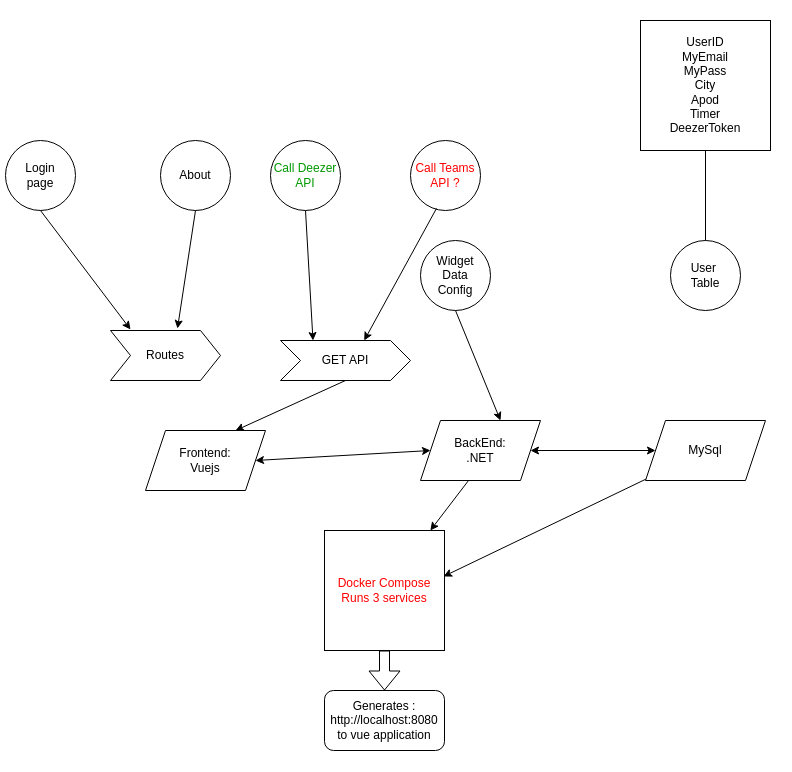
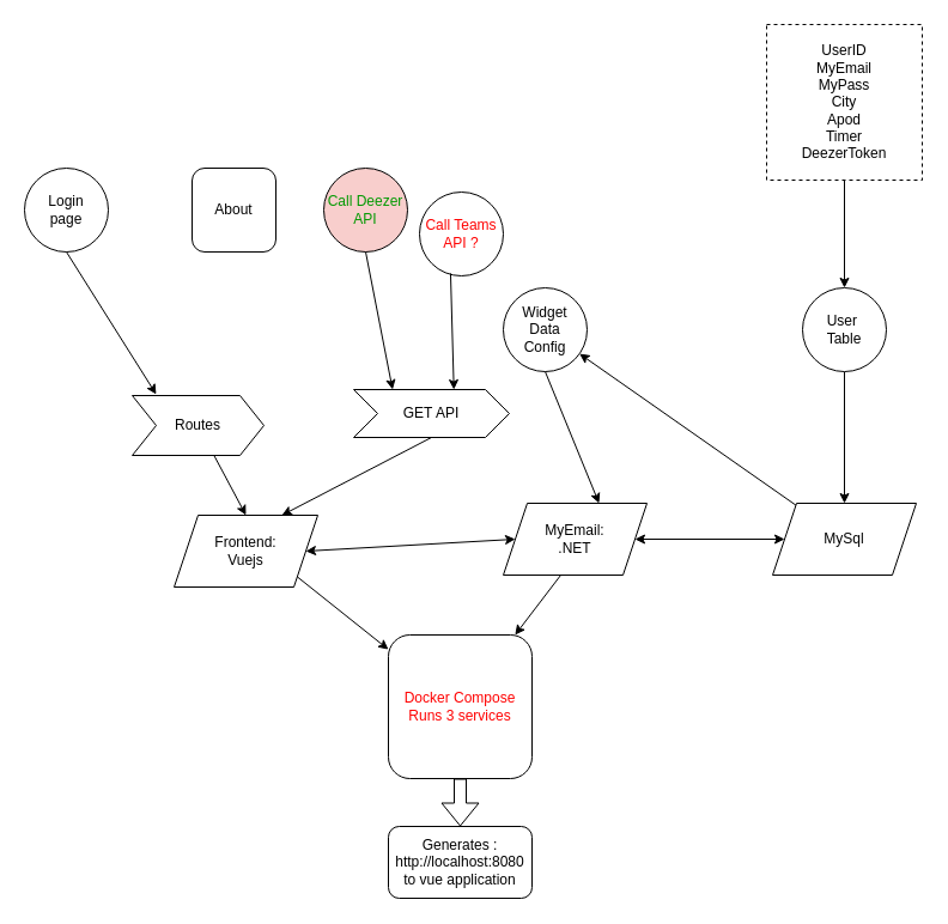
- <mxCell id="30" value="UserID&lt;br&gt;MyEmail&lt;br&gt;MyPass&lt;br&gt;City&lt;br&gt;Apod&lt;br&gt;Timer&lt;br&gt;DeezerToken" style="whiteSpace=wrap;html=1;aspect=fixed;" vertex="1" parent="1"><mxGeometry x="640" y="20" width="130" height="130" as="geometry" /></mxCell>
+ <mxCell id="30" value="UserID&lt;br&gt;MyEmail&lt;br&gt;MyPass&lt;br&gt;City&lt;br&gt;Apod&lt;br&gt;Timer&lt;br&gt;DeezerToken" style="whiteSpace=wrap;html=1;aspect=fixed;dashed=1;" vertex="1" parent="1"><mxGeometry x="640" y="20" width="130" height="130" as="geometry" /></mxCell>
- <mxCell id="18" value="Login&lt;br&gt;page" style="ellipse;whiteSpace=wrap;html=1;aspect=fixed;" parent="1" vertex="1"><mxGeometry x="5" y="140" width="70" height="70" as="geometry" /></mxCell>
+ <mxCell id="18" value="Login&lt;br&gt;page" style="ellipse;whiteSpace=wrap;html=1;aspect=fixed;" parent="1" vertex="1"><mxGeometry x="20" y="140" width="70" height="70" as="geometry" /></mxCell>
- <mxCell id="19" value="About" style="ellipse;whiteSpace=wrap;html=1;aspect=fixed;" parent="1" vertex="1"><mxGeometry x="160" y="140" width="70" height="70" as="geometry" /></mxCell>
+ <mxCell id="19" value="About" style="whiteSpace=wrap;html=1;aspect=fixed;rounded=1;" parent="1" vertex="1"><mxGeometry x="160" y="140" width="70" height="70" as="geometry" /></mxCell>
- <mxCell id="9" value="&lt;font color=&quot;#009900&quot;&gt;Call Deezer API&lt;/font&gt;" style="ellipse;whiteSpace=wrap;html=1;aspect=fixed;" parent="1" vertex="1"><mxGeometry x="270" y="140" width="70" height="70" as="geometry" /></mxCell>
+ <mxCell id="9" value="&lt;font color=&quot;#009900&quot;&gt;Call Deezer API&lt;/font&gt;" style="ellipse;whiteSpace=wrap;html=1;aspect=fixed;fillColor=#f8cecc;" parent="1" vertex="1"><mxGeometry x="270" y="140" width="70" height="70" as="geometry" /></mxCell>
- <mxCell id="11" value="&lt;font color=&quot;#ff0000&quot;&gt;Call Teams&lt;br&gt;API ?&lt;/font&gt;" style="ellipse;whiteSpace=wrap;html=1;aspect=fixed;" parent="1" vertex="1"><mxGeometry x="410" y="140" width="70" height="70" as="geometry" /></mxCell>
+ <mxCell id="11" value="&lt;font color=&quot;#ff0000&quot;&gt;Call Teams&lt;br&gt;API ?&lt;/font&gt;" style="ellipse;whiteSpace=wrap;html=1;aspect=fixed;" parent="1" vertex="1"><mxGeometry x="350" y="160" width="70" height="70" as="geometry" /></mxCell>
- <mxCell id="29" style="edgeStyle=orthogonalEdgeStyle;rounded=0;orthogonalLoop=1;jettySize=auto;html=1;entryX=0.5;entryY=0;entryDx=0;entryDy=0;endArrow=none;" edge="1" parent="1" source="30" target="26"><mxGeometry relative="1" as="geometry" /></mxCell>
+ <mxCell id="29" style="edgeStyle=orthogonalEdgeStyle;rounded=0;orthogonalLoop=1;jettySize=auto;html=1;entryX=0.5;entryY=0;entryDx=0;entryDy=0;" edge="1" parent="1" source="30" target="26"><mxGeometry relative="1" as="geometry" /></mxCell>
- <mxCell id="21" value="" style="endArrow=classic;html=1;rounded=0;exitX=0.5;exitY=1;exitDx=0;exitDy=0;entryX=0.609;entryY=-0.04;entryDx=0;entryDy=0;entryPerimeter=0;" parent="1" source="19" target="17" edge="1"><mxGeometry width="50" height="50" relative="1" as="geometry"><mxPoint x="85" y="190" as="sourcePoint" /><mxPoint x="110" y="260" as="targetPoint" /><Array as="points" /></mxGeometry></mxCell>
- <mxCell id="13" value="GET API" style="shape=step;perimeter=stepPerimeter;whiteSpace=wrap;html=1;fixedSize=1;" parent="1" vertex="1"><mxGeometry x="280" y="340" width="130" height="40" as="geometry" /></mxCell>
+ <mxCell id="13" value="GET API" style="shape=step;perimeter=stepPerimeter;whiteSpace=wrap;html=1;fixedSize=1;" parent="1" vertex="1"><mxGeometry x="295" y="325" width="130" height="40" as="geometry" /></mxCell>
+ <mxCell id="23" value="" style="endArrow=classic;html=1;rounded=0;entryX=0.5;entryY=0;entryDx=0;entryDy=0;" parent="1" source="26" target="5" edge="1"><mxGeometry width="50" height="50" relative="1" as="geometry"><mxPoint x="360" y="320" as="sourcePoint" /><mxPoint x="410" y="270" as="targetPoint" /><Array as="points" /></mxGeometry></mxCell>
+ <mxCell id="22" value="" style="endArrow=classic;html=1;rounded=0;entryX=0.5;entryY=0;entryDx=0;entryDy=0;" parent="1" source="17" target="3" edge="1"><mxGeometry width="50" height="50" relative="1" as="geometry"><mxPoint x="360" y="320" as="sourcePoint" /><mxPoint x="100" y="359" as="targetPoint" /><Array as="points" /></mxGeometry></mxCell>
- <mxCell id="4" value="BackEnd:&lt;br&gt;.NET" style="shape=parallelogram;perimeter=parallelogramPerimeter;whiteSpace=wrap;html=1;fixedSize=1;" parent="1" vertex="1"><mxGeometry x="420" y="420" width="120" height="60" as="geometry" /></mxCell>
+ <mxCell id="4" value="MyEmail:&lt;br&gt;.NET" style="shape=parallelogram;perimeter=parallelogramPerimeter;whiteSpace=wrap;html=1;fixedSize=1;" parent="1" vertex="1"><mxGeometry x="420" y="420" width="120" height="60" as="geometry" /></mxCell>
+ <mxCell id="6" value="" style="endArrow=classic;html=1;rounded=0;exitX=1;exitY=1;exitDx=0;exitDy=0;" parent="1" source="3" target="2" edge="1"><mxGeometry width="50" height="50" relative="1" as="geometry"><mxPoint x="360" y="300" as="sourcePoint" /><mxPoint x="410" y="250" as="targetPoint" /></mxGeometry></mxCell>
- <mxCell id="8" value="" style="endArrow=classic;html=1;rounded=0;entryX=0.992;entryY=0.383;entryDx=0;entryDy=0;entryPerimeter=0;" parent="1" source="5" target="2" edge="1"><mxGeometry width="50" height="50" relative="1" as="geometry"><mxPoint x="550" y="410" as="sourcePoint" /><mxPoint x="430" y="450" as="targetPoint" /></mxGeometry></mxCell>
+ <mxCell id="8" value="" style="endArrow=classic;html=1;rounded=0;" parent="1" source="5" target="27" edge="1"><mxGeometry width="50" height="50" relative="1" as="geometry"><mxPoint x="550" y="410" as="sourcePoint" /><mxPoint x="430" y="450" as="targetPoint" /></mxGeometry></mxCell>
- <mxCell id="2" value="&lt;font color=&quot;#ff0000&quot;&gt;Docker Compose&lt;br&gt;Runs 3 services&lt;/font&gt;" style="whiteSpace=wrap;html=1;aspect=fixed;" parent="1" vertex="1"><mxGeometry x="324" y="530" width="120" height="120" as="geometry" /></mxCell>
+ <mxCell id="2" value="&lt;font color=&quot;#ff0000&quot;&gt;Docker Compose&lt;br&gt;Runs 3 services&lt;/font&gt;" style="whiteSpace=wrap;html=1;aspect=fixed;rounded=1;" parent="1" vertex="1"><mxGeometry x="324" y="530" width="120" height="120" as="geometry" /></mxCell>
